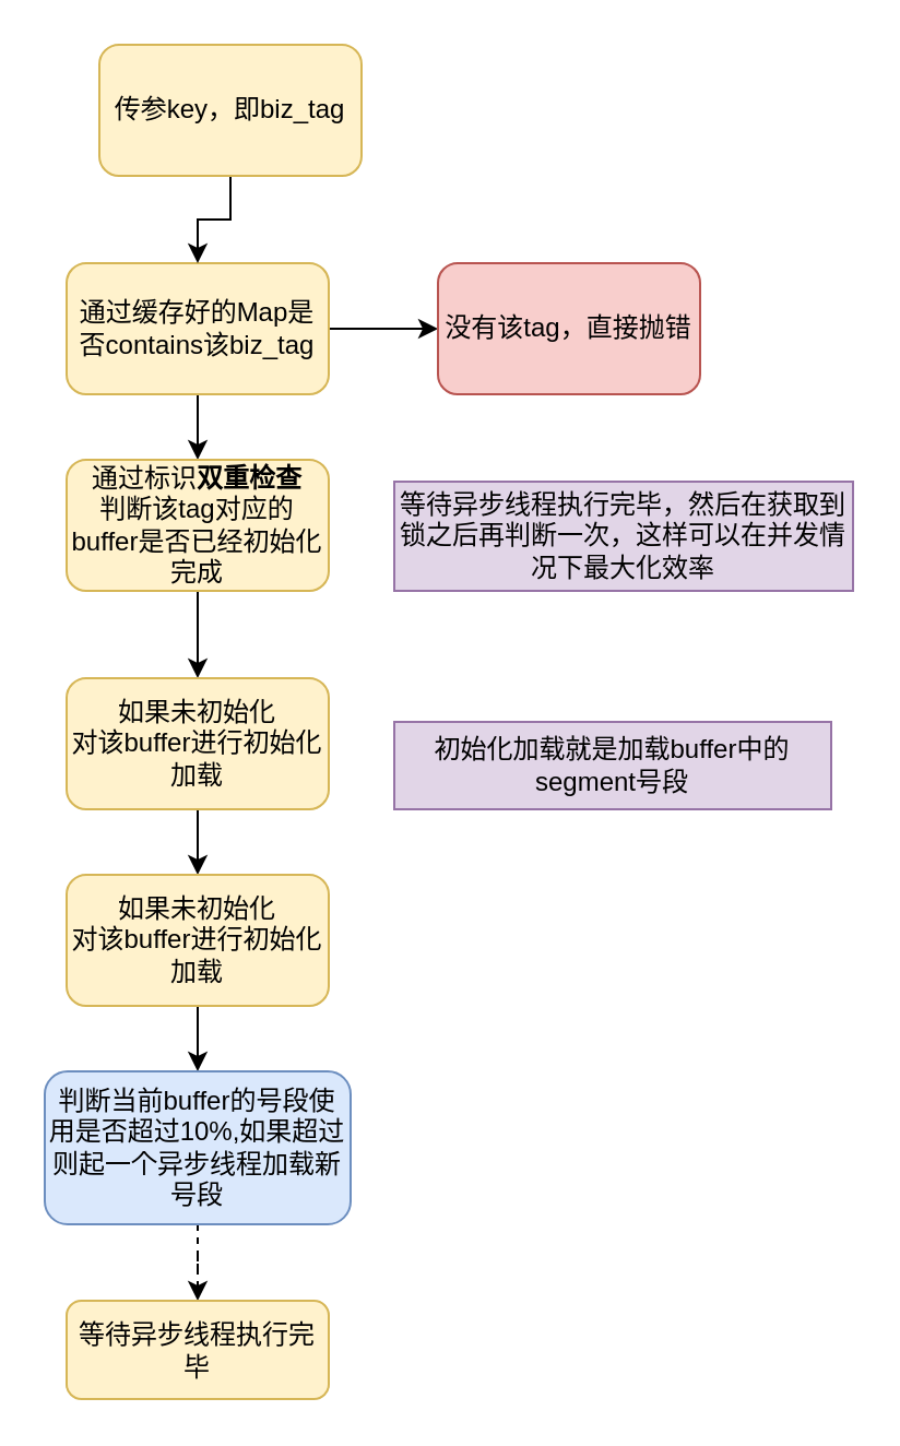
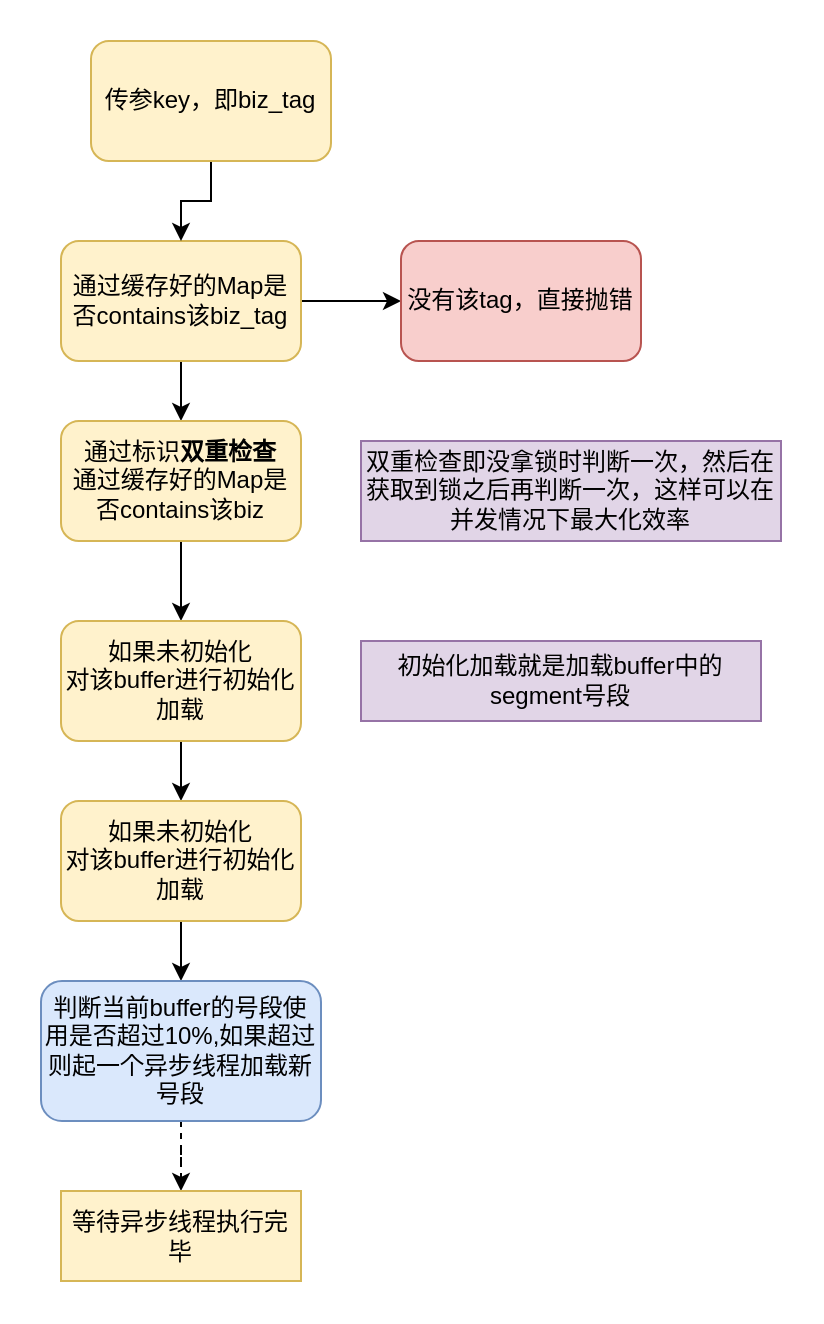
- <mxCell id="9" value="通过标识&lt;b style=&quot;border-color: var(--border-color);&quot;&gt;双重检查&lt;/b&gt;&lt;br&gt;判断该tag对应的buffer是否已经初始化完成" style="rounded=1;whiteSpace=wrap;html=1;fillColor=#fff2cc;strokeColor=#d6b656;" vertex="1" parent="1"><mxGeometry x="30" y="210" width="120" height="60" as="geometry" /></mxCell>
+ <mxCell id="9" value="通过标识&lt;b style=&quot;border-color: var(--border-color);&quot;&gt;双重检查&lt;/b&gt;&lt;br&gt;通过缓存好的Map是否contains该biz" style="rounded=1;whiteSpace=wrap;html=1;fillColor=#fff2cc;strokeColor=#d6b656;" vertex="1" parent="1"><mxGeometry x="30" y="210" width="120" height="60" as="geometry" /></mxCell>
- <mxCell id="13" value="等待异步线程执行完毕，然后在获取到锁之后再判断一次，这样可以在并发情况下最大化效率" style="rounded=0;whiteSpace=wrap;html=1;fillColor=#e1d5e7;strokeColor=#9673a6;" vertex="1" parent="1"><mxGeometry x="180" y="220" width="210" height="50" as="geometry" /></mxCell>
+ <mxCell id="13" value="双重检查即没拿锁时判断一次，然后在获取到锁之后再判断一次，这样可以在并发情况下最大化效率" style="rounded=0;whiteSpace=wrap;html=1;fillColor=#e1d5e7;strokeColor=#9673a6;" vertex="1" parent="1"><mxGeometry x="180" y="220" width="210" height="50" as="geometry" /></mxCell>
- <mxCell id="12" value="初始化加载就是加载buffer中的segment号段" style="rounded=0;whiteSpace=wrap;html=1;fillColor=#e1d5e7;strokeColor=#9673a6;" vertex="1" parent="1"><mxGeometry x="180" y="330" width="200" height="40" as="geometry" /></mxCell>
+ <mxCell id="12" value="初始化加载就是加载buffer中的segment号段" style="rounded=0;whiteSpace=wrap;html=1;fillColor=#e1d5e7;strokeColor=#9673a6;" vertex="1" parent="1"><mxGeometry x="180" y="320" width="200" height="40" as="geometry" /></mxCell>
- <mxCell id="18" value="等待异步线程执行完毕" style="rounded=1;whiteSpace=wrap;html=1;fillColor=#fff2cc;strokeColor=#d6b656;" vertex="1" parent="1"><mxGeometry x="30" y="595" width="120" height="45" as="geometry" /></mxCell>
+ <mxCell id="18" value="等待异步线程执行完毕" style="whiteSpace=wrap;html=1;fillColor=#fff2cc;strokeColor=#d6b656;rounded=0;" vertex="1" parent="1"><mxGeometry x="30" y="595" width="120" height="45" as="geometry" /></mxCell>
